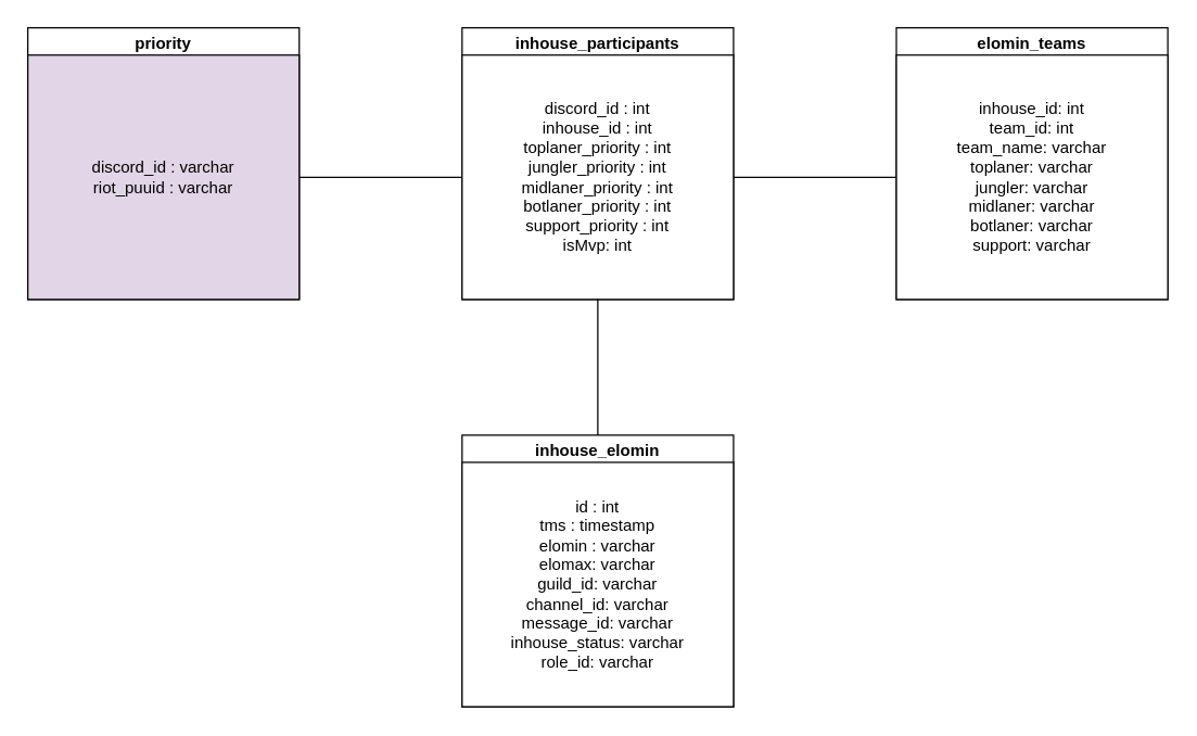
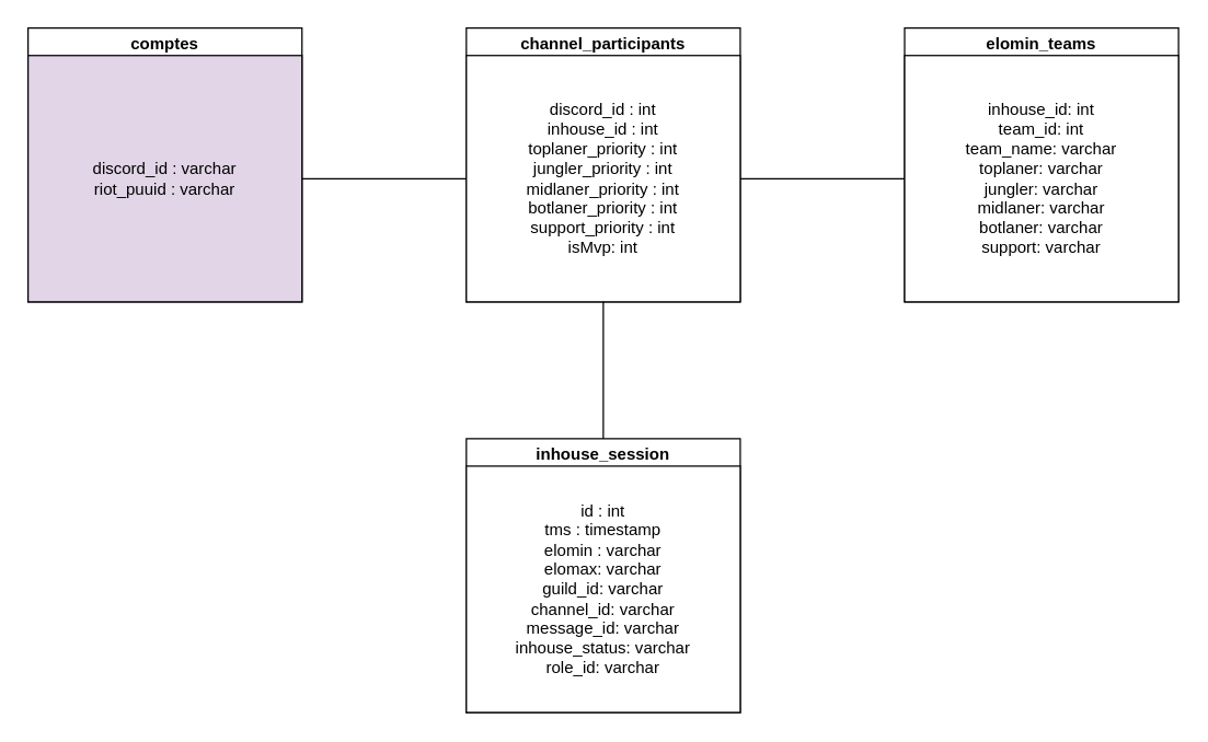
- <mxCell id="2" value="priority" style="swimlane;whiteSpace=wrap;html=1;" parent="1" vertex="1"><mxGeometry x="20" y="20" width="200" height="200" as="geometry" /></mxCell>
+ <mxCell id="2" value="comptes" style="swimlane;whiteSpace=wrap;html=1;" parent="1" vertex="1"><mxGeometry x="20" y="20" width="200" height="200" as="geometry" /></mxCell>
- <mxCell id="6" value="inhouse_participants" style="swimlane;whiteSpace=wrap;html=1;" parent="1" vertex="1"><mxGeometry x="340" y="20" width="200" height="200" as="geometry" /></mxCell>
+ <mxCell id="6" value="channel_participants" style="swimlane;whiteSpace=wrap;html=1;" parent="1" vertex="1"><mxGeometry x="340" y="20" width="200" height="200" as="geometry" /></mxCell>
- <mxCell id="4" value="inhouse_elomin" style="swimlane;whiteSpace=wrap;html=1;" parent="1" vertex="1"><mxGeometry x="340" y="320" width="200" height="200" as="geometry" /></mxCell>
+ <mxCell id="4" value="inhouse_session" style="swimlane;whiteSpace=wrap;html=1;" parent="1" vertex="1"><mxGeometry x="340" y="320" width="200" height="200" as="geometry" /></mxCell>
